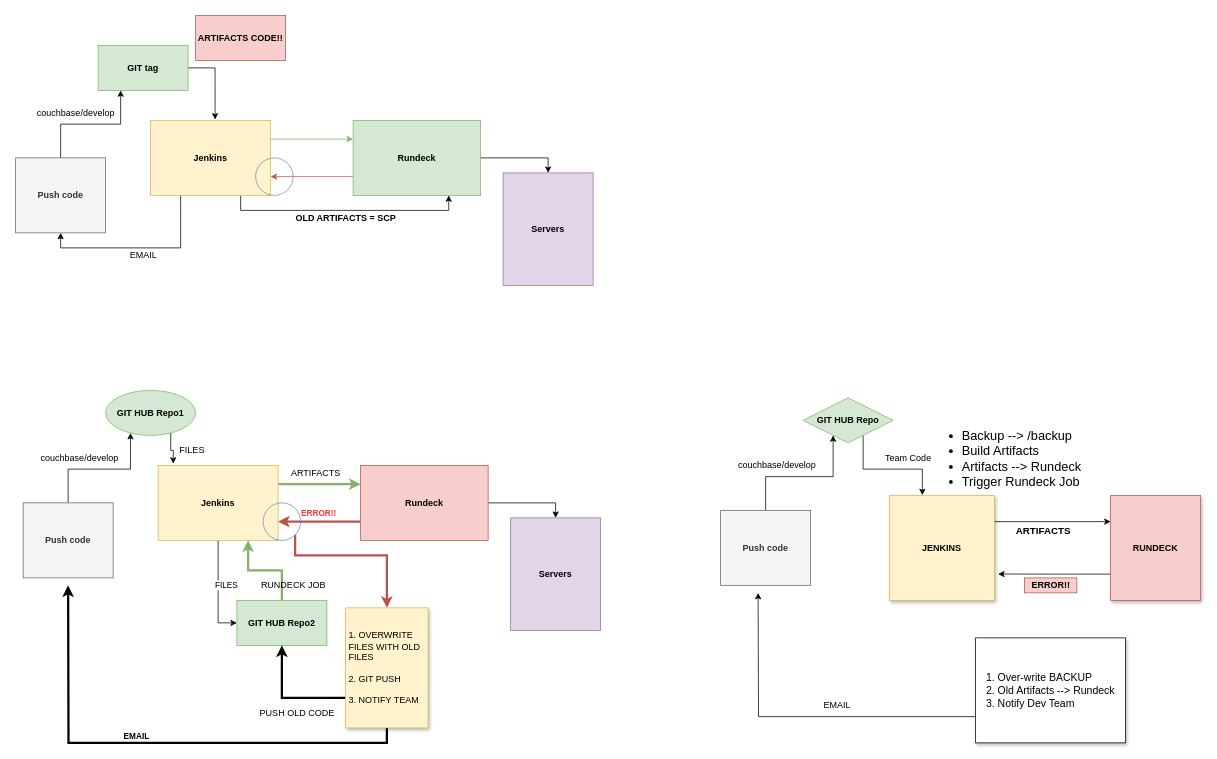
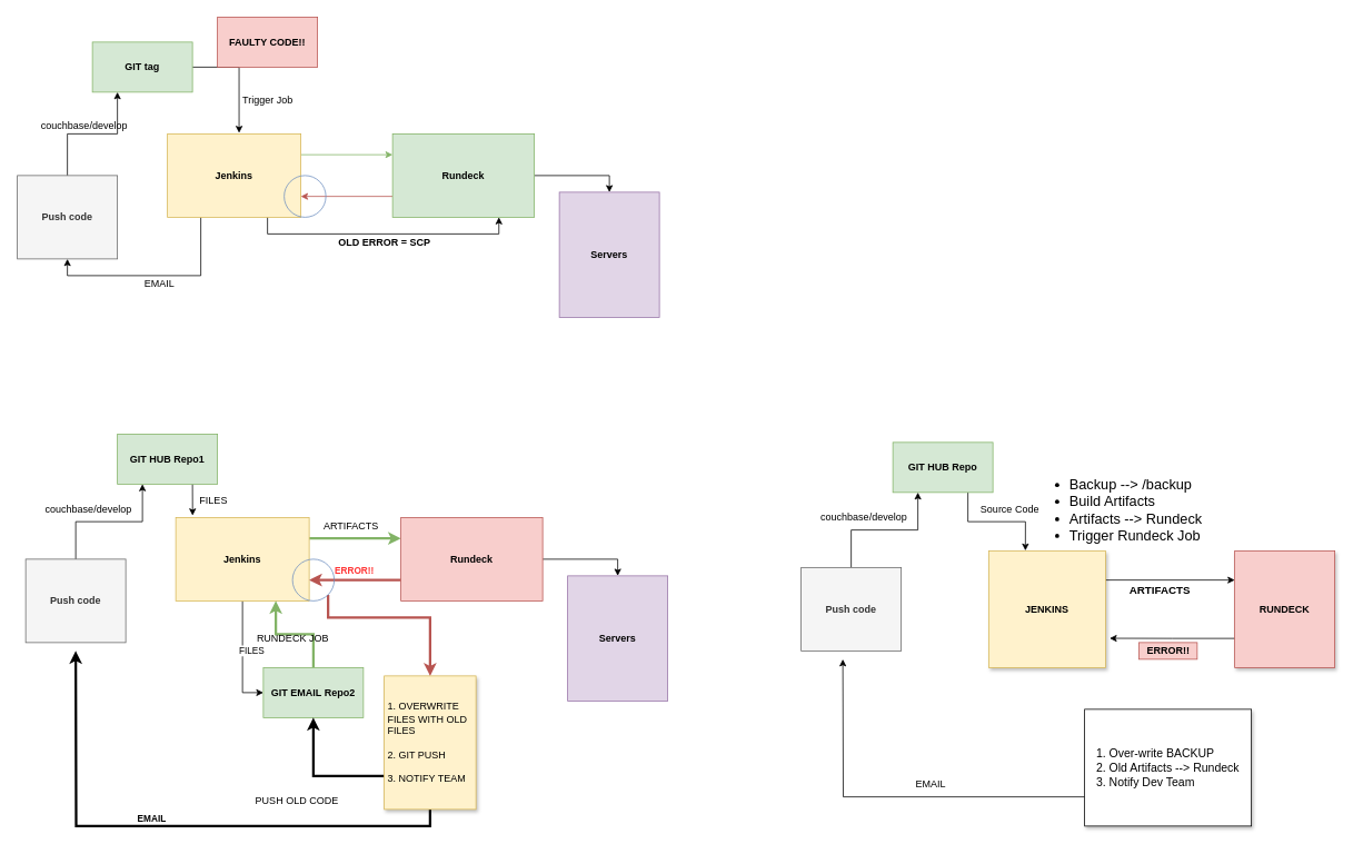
- <mxCell id="19" value="&lt;b&gt;ARTIFACTS CODE!!&lt;/b&gt;" style="rounded=0;whiteSpace=wrap;html=1;fillColor=#f8cecc;strokeColor=#b85450;" vertex="1" parent="1"><mxGeometry x="260" y="20" width="120" height="60" as="geometry" /></mxCell>
+ <mxCell id="19" value="&lt;b&gt;FAULTY CODE!!&lt;/b&gt;" style="rounded=0;whiteSpace=wrap;html=1;fillColor=#f8cecc;strokeColor=#b85450;" vertex="1" parent="1"><mxGeometry x="260" y="20" width="120" height="60" as="geometry" /></mxCell>
- <mxCell id="3" value="&lt;b&gt;GIT tag&lt;/b&gt;" style="rounded=0;whiteSpace=wrap;html=1;fillColor=#d5e8d4;strokeColor=#82b366;" vertex="1" parent="1"><mxGeometry x="130" y="60" width="120" height="60" as="geometry" /></mxCell>
+ <mxCell id="3" value="&lt;b&gt;GIT tag&lt;/b&gt;" style="rounded=0;whiteSpace=wrap;html=1;fillColor=#d5e8d4;strokeColor=#82b366;" vertex="1" parent="1"><mxGeometry x="110" y="50" width="120" height="60" as="geometry" /></mxCell>
+ <mxCell id="8" value="Trigger Job" style="text;html=1;align=center;verticalAlign=middle;resizable=0;points=[];autosize=1;" vertex="1" parent="1"><mxGeometry x="280" y="110" width="80" height="20" as="geometry" /></mxCell>
- <mxCell id="17" value="&lt;b&gt;OLD ARTIFACTS = SCP&lt;/b&gt;" style="text;html=1;align=center;verticalAlign=middle;resizable=0;points=[];autosize=1;" vertex="1" parent="1"><mxGeometry x="385" y="280" width="150" height="20" as="geometry" /></mxCell>
+ <mxCell id="17" value="&lt;b&gt;OLD ERROR = SCP&lt;/b&gt;" style="text;html=1;align=center;verticalAlign=middle;resizable=0;points=[];autosize=1;" vertex="1" parent="1"><mxGeometry x="385" y="280" width="150" height="20" as="geometry" /></mxCell>
- <mxCell id="21" value="&lt;b&gt;GIT HUB Repo1&lt;/b&gt;" style="ellipse;whiteSpace=wrap;html=1;fillColor=#d5e8d4;strokeColor=#82b366;" vertex="1" parent="1"><mxGeometry x="140" y="520" width="120" height="60" as="geometry" /></mxCell>
+ <mxCell id="21" value="&lt;b&gt;GIT HUB Repo1&lt;/b&gt;" style="rounded=0;whiteSpace=wrap;html=1;fillColor=#d5e8d4;strokeColor=#82b366;" vertex="1" parent="1"><mxGeometry x="140" y="520" width="120" height="60" as="geometry" /></mxCell>
- <mxCell id="47" value="&lt;b&gt;GIT HUB Repo&lt;/b&gt;" style="rhombus;whiteSpace=wrap;html=1;fillColor=#d5e8d4;strokeColor=#82b366;" vertex="1" parent="1"><mxGeometry x="1070" y="529.97" width="120" height="60" as="geometry" /></mxCell>
+ <mxCell id="47" value="&lt;b&gt;GIT HUB Repo&lt;/b&gt;" style="rounded=0;whiteSpace=wrap;html=1;fillColor=#d5e8d4;strokeColor=#82b366;" vertex="1" parent="1"><mxGeometry x="1070" y="529.97" width="120" height="60" as="geometry" /></mxCell>
- <mxCell id="54" value="Team Code" style="text;html=1;align=center;verticalAlign=middle;resizable=0;points=[];autosize=1;" vertex="1" parent="1"><mxGeometry x="1165" y="600" width="90" height="20" as="geometry" /></mxCell>
+ <mxCell id="54" value="Source Code" style="text;html=1;align=center;verticalAlign=middle;resizable=0;points=[];autosize=1;" vertex="1" parent="1"><mxGeometry x="1165" y="600" width="90" height="20" as="geometry" /></mxCell>
- <mxCell id="39" value="RUNDECK JOB" style="text;html=1;align=center;verticalAlign=middle;resizable=0;points=[];autosize=1;" vertex="1" parent="1"><mxGeometry x="340" y="770" width="100" height="20" as="geometry" /></mxCell>
+ <mxCell id="39" value="RUNDECK JOB" style="text;html=1;align=center;verticalAlign=middle;resizable=0;points=[];autosize=1;" vertex="1" parent="1"><mxGeometry x="300" y="755" width="100" height="20" as="geometry" /></mxCell>
- <mxCell id="37" value="&lt;b&gt;GIT HUB Repo2&lt;/b&gt;" style="rounded=0;whiteSpace=wrap;html=1;fillColor=#d5e8d4;strokeColor=#82b366;" vertex="1" parent="1"><mxGeometry x="315" y="800" width="120" height="60" as="geometry" /></mxCell>
+ <mxCell id="37" value="&lt;b&gt;GIT EMAIL Repo2&lt;/b&gt;" style="rounded=0;whiteSpace=wrap;html=1;fillColor=#d5e8d4;strokeColor=#82b366;" vertex="1" parent="1"><mxGeometry x="315" y="800" width="120" height="60" as="geometry" /></mxCell>
- <mxCell id="44" value="PUSH OLD CODE" style="text;html=1;align=center;verticalAlign=middle;resizable=0;points=[];autosize=1;" vertex="1" parent="1"><mxGeometry x="340" y="940" width="110" height="20" as="geometry" /></mxCell>
+ <mxCell id="44" value="PUSH OLD CODE" style="text;html=1;align=center;verticalAlign=middle;resizable=0;points=[];autosize=1;" vertex="1" parent="1"><mxGeometry x="300" y="950" width="110" height="20" as="geometry" /></mxCell>
